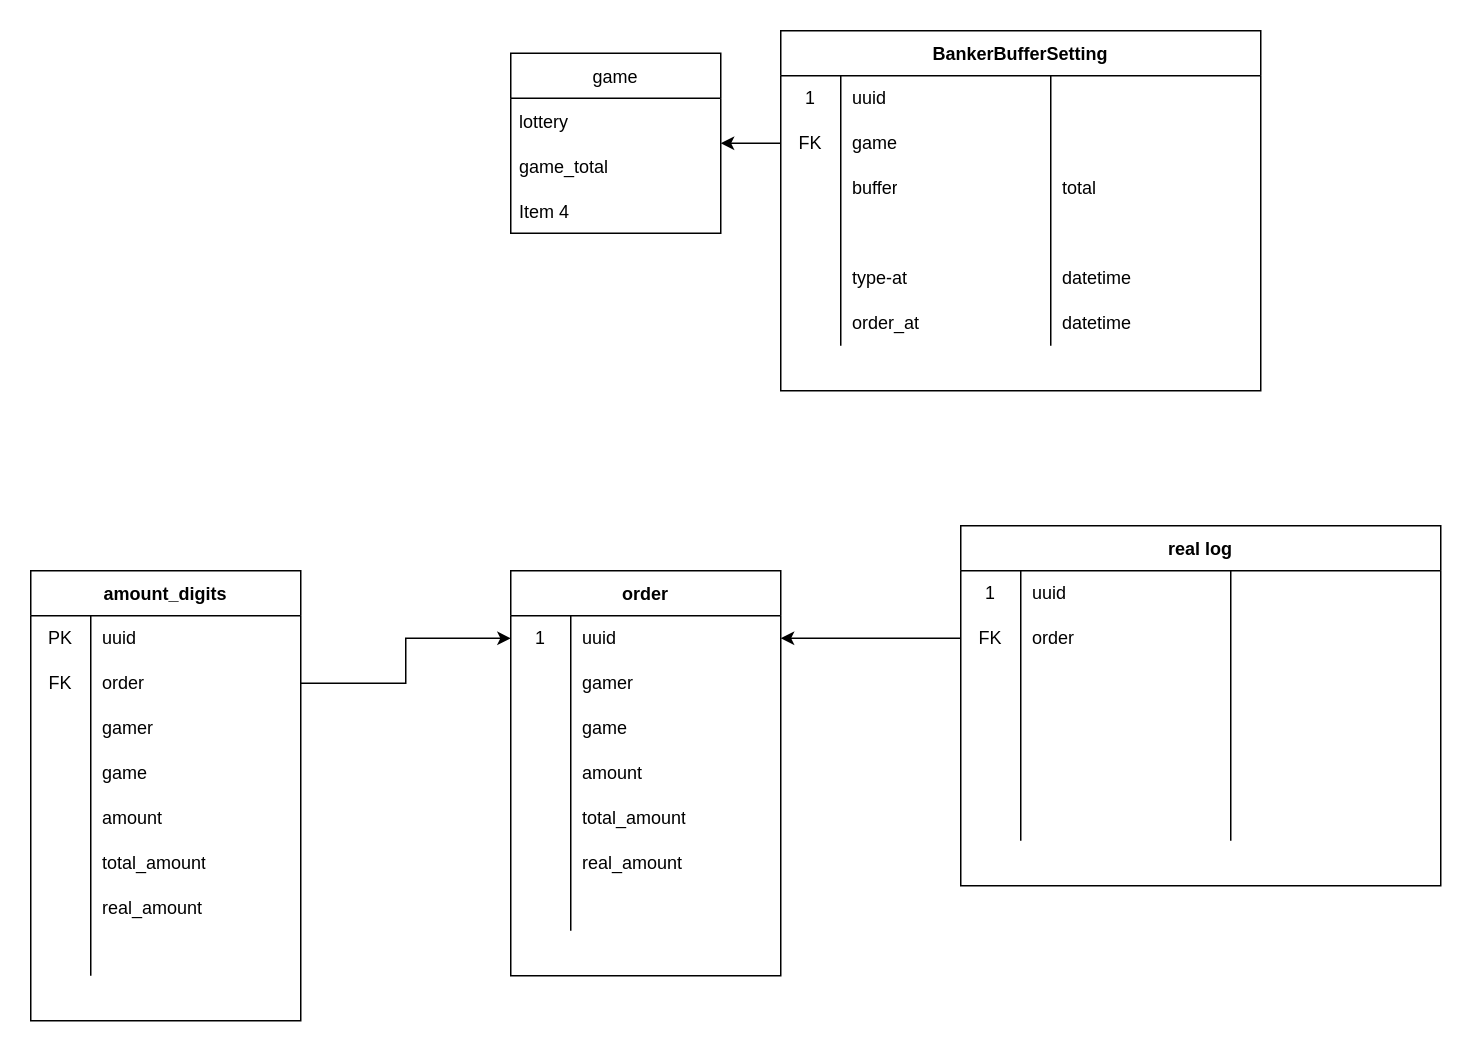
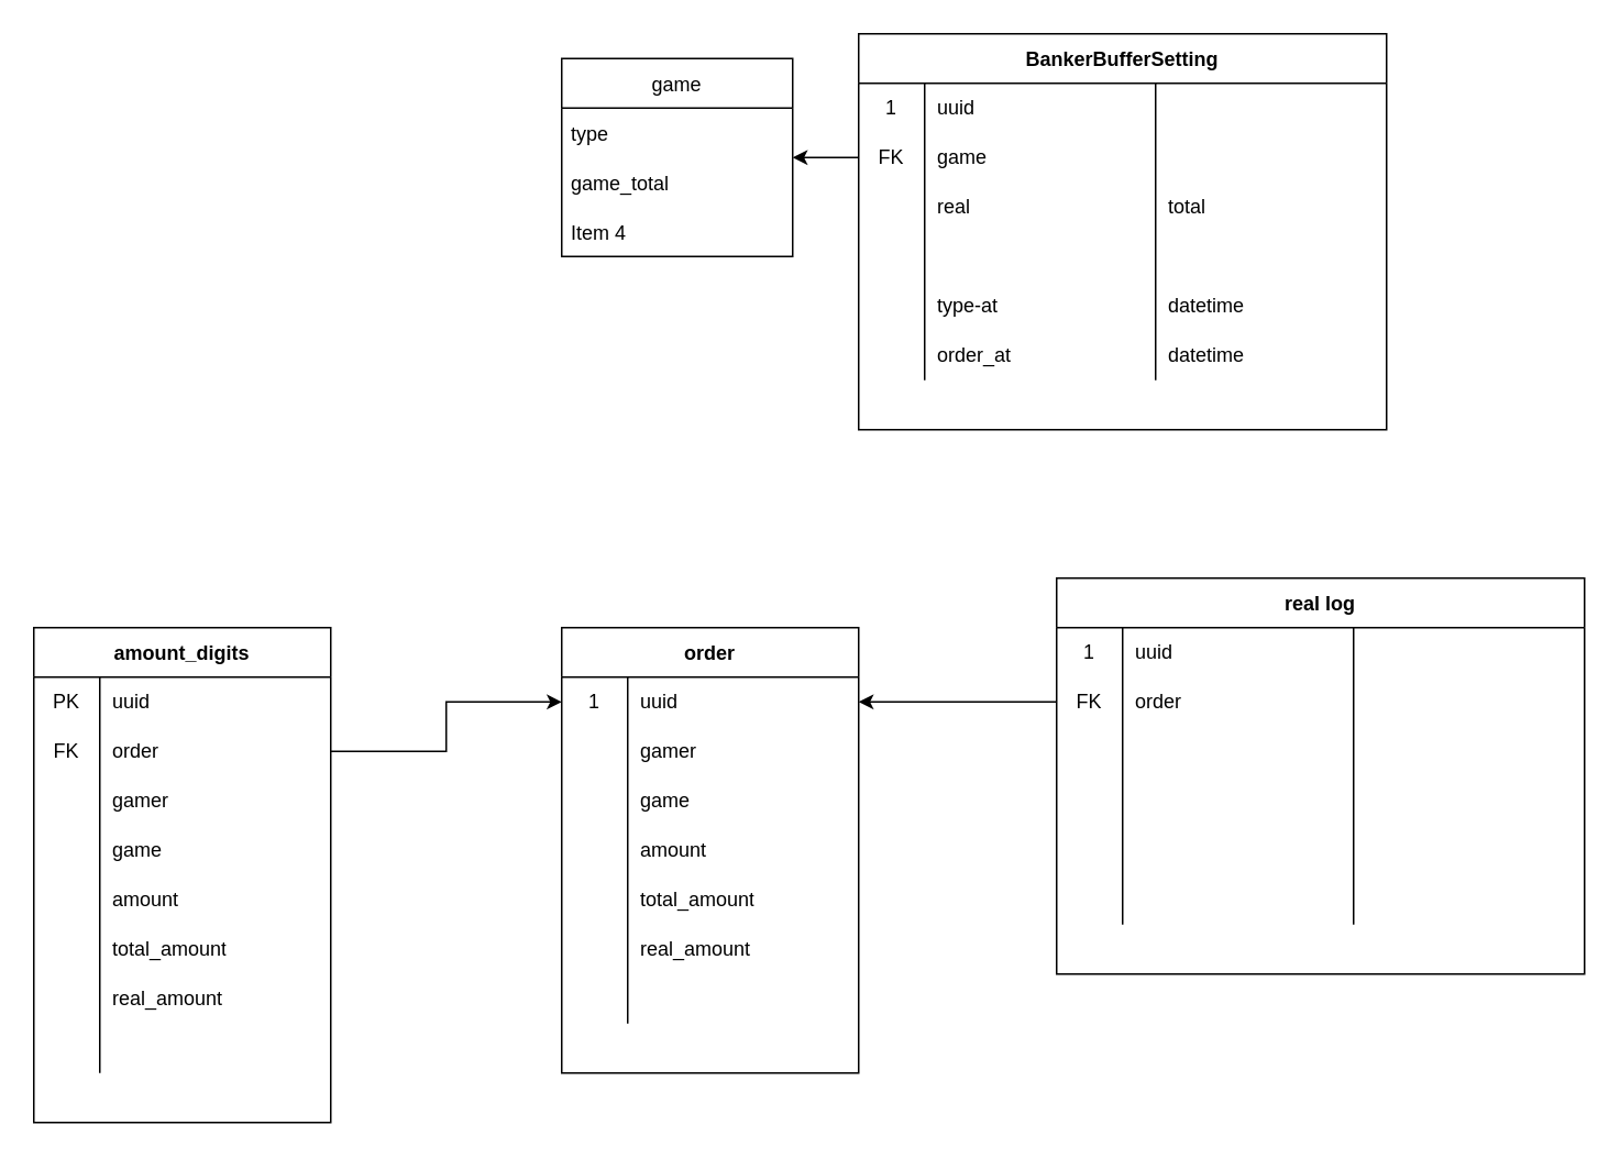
- <mxCell id="29" value="lottery" style="text;strokeColor=none;fillColor=none;align=left;verticalAlign=middle;spacingLeft=4;spacingRight=4;overflow=hidden;points=[[0,0.5],[1,0.5]];portConstraint=eastwest;rotatable=0;" vertex="1" parent="28"><mxGeometry y="30" width="140" height="30" as="geometry" /></mxCell>
+ <mxCell id="29" value="type" style="text;strokeColor=none;fillColor=none;align=left;verticalAlign=middle;spacingLeft=4;spacingRight=4;overflow=hidden;points=[[0,0.5],[1,0.5]];portConstraint=eastwest;rotatable=0;" vertex="1" parent="28"><mxGeometry y="30" width="140" height="30" as="geometry" /></mxCell>
- <mxCell id="13" value="buffer" style="shape=partialRectangle;html=1;whiteSpace=wrap;connectable=0;fillColor=none;top=0;left=0;bottom=0;right=0;align=left;spacingLeft=6;overflow=hidden;" vertex="1" parent="11"><mxGeometry x="40" width="140" height="30" as="geometry"><mxRectangle width="140" height="30" as="alternateBounds" /></mxGeometry></mxCell>
+ <mxCell id="13" value="real" style="shape=partialRectangle;html=1;whiteSpace=wrap;connectable=0;fillColor=none;top=0;left=0;bottom=0;right=0;align=left;spacingLeft=6;overflow=hidden;" vertex="1" parent="11"><mxGeometry x="40" width="140" height="30" as="geometry"><mxRectangle width="140" height="30" as="alternateBounds" /></mxGeometry></mxCell>
